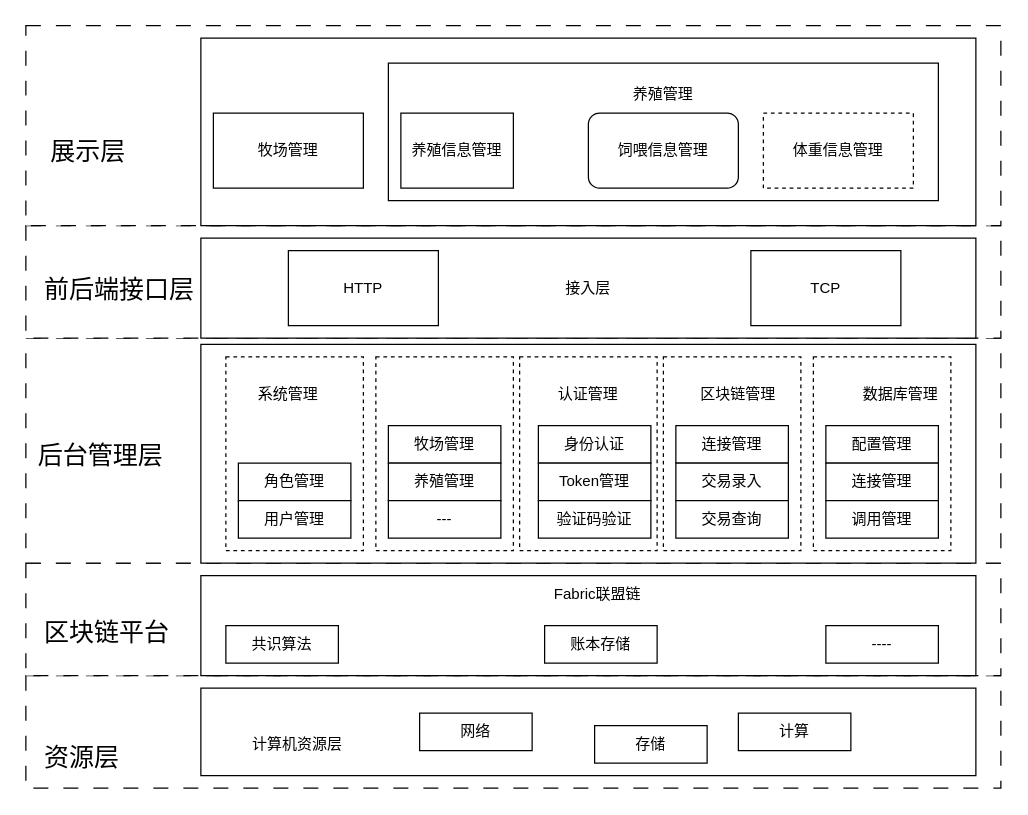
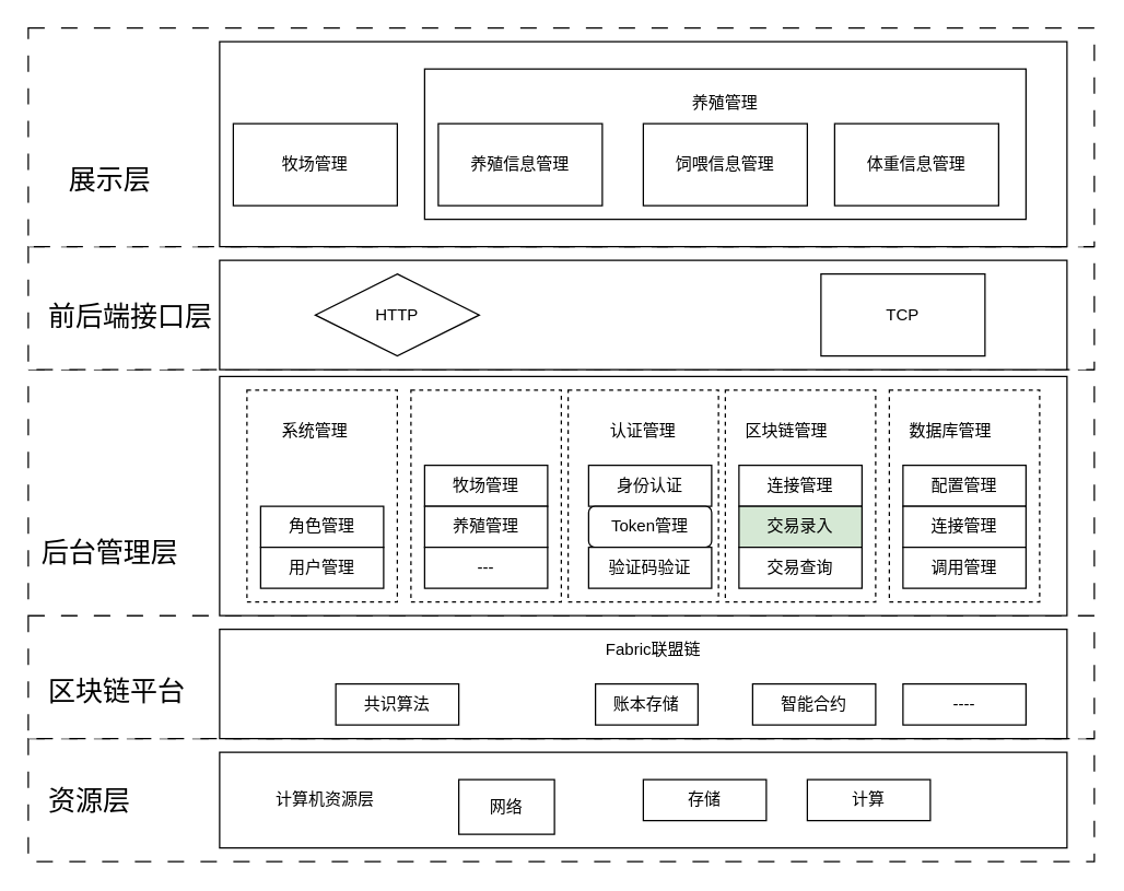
- <mxCell id="58" value="&lt;p style=&quot;line-height: 190%; font-size: 20px;&quot;&gt;展示层&lt;/p&gt;" style="text;html=1;strokeColor=none;fillColor=none;align=center;verticalAlign=middle;whiteSpace=wrap;rounded=0;" vertex="1" parent="1"><mxGeometry x="35" y="105" width="70" height="30" as="geometry" /></mxCell>
+ <mxCell id="58" value="&lt;p style=&quot;line-height: 190%; font-size: 20px;&quot;&gt;展示层&lt;/p&gt;" style="text;html=1;strokeColor=none;fillColor=none;align=center;verticalAlign=middle;whiteSpace=wrap;rounded=0;" vertex="1" parent="1"><mxGeometry x="45" y="115" width="70" height="30" as="geometry" /></mxCell>
- <mxCell id="18" value="养殖信息管理" style="rounded=0;whiteSpace=wrap;html=1;" vertex="1" parent="1"><mxGeometry x="320" y="90" width="90" height="60" as="geometry" /></mxCell>
+ <mxCell id="18" value="养殖信息管理" style="rounded=0;whiteSpace=wrap;html=1;" vertex="1" parent="1"><mxGeometry x="320" y="90" width="120" height="60" as="geometry" /></mxCell>
- <mxCell id="19" value="饲喂信息管理" style="whiteSpace=wrap;html=1;rounded=1;" vertex="1" parent="1"><mxGeometry x="470" y="90" width="120" height="60" as="geometry" /></mxCell>
+ <mxCell id="19" value="饲喂信息管理" style="rounded=0;whiteSpace=wrap;html=1;" vertex="1" parent="1"><mxGeometry x="470" y="90" width="120" height="60" as="geometry" /></mxCell>
- <mxCell id="20" value="体重信息管理" style="rounded=0;whiteSpace=wrap;html=1;dashed=1;" vertex="1" parent="1"><mxGeometry x="610" y="90" width="120" height="60" as="geometry" /></mxCell>
+ <mxCell id="20" value="体重信息管理" style="rounded=0;whiteSpace=wrap;html=1;" vertex="1" parent="1"><mxGeometry x="610" y="90" width="120" height="60" as="geometry" /></mxCell>
- <mxCell id="23" value="HTTP" style="rounded=0;whiteSpace=wrap;html=1;" vertex="1" parent="1"><mxGeometry x="230" y="200" width="120" height="60" as="geometry" /></mxCell>
+ <mxCell id="23" value="HTTP" style="rhombus;whiteSpace=wrap;html=1;" vertex="1" parent="1"><mxGeometry x="230" y="200" width="120" height="60" as="geometry" /></mxCell>
- <mxCell id="25" value="接入层" style="text;html=1;strokeColor=none;fillColor=none;align=center;verticalAlign=middle;whiteSpace=wrap;rounded=0;" vertex="1" parent="1"><mxGeometry x="440" y="215" width="60" height="30" as="geometry" /></mxCell>
- <mxCell id="28" value="区块链管理" style="text;html=1;strokeColor=none;fillColor=none;align=center;verticalAlign=middle;whiteSpace=wrap;rounded=0;" vertex="1" parent="1"><mxGeometry x="555" y="300" width="70" height="30" as="geometry" /></mxCell>
+ <mxCell id="28" value="区块链管理" style="text;html=1;strokeColor=none;fillColor=none;align=center;verticalAlign=middle;whiteSpace=wrap;rounded=0;" vertex="1" parent="1"><mxGeometry x="540" y="300" width="70" height="30" as="geometry" /></mxCell>
- <mxCell id="29" value="数据库管理" style="text;html=1;strokeColor=none;fillColor=none;align=center;verticalAlign=middle;whiteSpace=wrap;rounded=0;" vertex="1" parent="1"><mxGeometry x="685" y="300" width="70" height="30" as="geometry" /></mxCell>
+ <mxCell id="29" value="数据库管理" style="text;html=1;strokeColor=none;fillColor=none;align=center;verticalAlign=middle;whiteSpace=wrap;rounded=0;" vertex="1" parent="1"><mxGeometry x="660" y="300" width="70" height="30" as="geometry" /></mxCell>
- <mxCell id="60" value="&lt;p style=&quot;line-height: 190%; font-size: 20px;&quot;&gt;后台管理层&lt;/p&gt;" style="text;html=1;strokeColor=none;fillColor=none;align=center;verticalAlign=middle;whiteSpace=wrap;rounded=0;" vertex="1" parent="1"><mxGeometry x="25" y="347.5" width="110" height="30" as="geometry" /></mxCell>
+ <mxCell id="60" value="&lt;p style=&quot;line-height: 190%; font-size: 20px;&quot;&gt;后台管理层&lt;/p&gt;" style="text;html=1;strokeColor=none;fillColor=none;align=center;verticalAlign=middle;whiteSpace=wrap;rounded=0;" vertex="1" parent="1"><mxGeometry x="25" y="387.5" width="110" height="30" as="geometry" /></mxCell>
- <mxCell id="39" value="Token管理" style="rounded=0;whiteSpace=wrap;html=1;" vertex="1" parent="37"><mxGeometry y="30" width="90" height="30" as="geometry" /></mxCell>
+ <mxCell id="39" value="Token管理" style="whiteSpace=wrap;html=1;rounded=1;" vertex="1" parent="37"><mxGeometry y="30" width="90" height="30" as="geometry" /></mxCell>
- <mxCell id="43" value="交易录入" style="rounded=0;whiteSpace=wrap;html=1;" vertex="1" parent="41"><mxGeometry y="30" width="90" height="30" as="geometry" /></mxCell>
+ <mxCell id="43" value="交易录入" style="rounded=0;whiteSpace=wrap;html=1;fillColor=#d5e8d4;" vertex="1" parent="41"><mxGeometry y="30" width="90" height="30" as="geometry" /></mxCell>
- <mxCell id="49" value="共识算法" style="rounded=0;whiteSpace=wrap;html=1;" vertex="1" parent="1"><mxGeometry x="180" y="500" width="90" height="30" as="geometry" /></mxCell>
+ <mxCell id="49" value="共识算法" style="rounded=0;whiteSpace=wrap;html=1;" vertex="1" parent="1"><mxGeometry x="245" y="500" width="90" height="30" as="geometry" /></mxCell>
- <mxCell id="50" value="账本存储" style="rounded=0;whiteSpace=wrap;html=1;" vertex="1" parent="1"><mxGeometry x="435" y="500" width="90" height="30" as="geometry" /></mxCell>
+ <mxCell id="50" value="账本存储" style="rounded=0;whiteSpace=wrap;html=1;" vertex="1" parent="1"><mxGeometry x="435" y="500" width="75" height="30" as="geometry" /></mxCell>
+ <mxCell id="51" value="智能合约" style="rounded=0;whiteSpace=wrap;html=1;" vertex="1" parent="1"><mxGeometry x="550" y="500" width="90" height="30" as="geometry" /></mxCell>
- <mxCell id="54" value="网络" style="rounded=0;whiteSpace=wrap;html=1;" vertex="1" parent="1"><mxGeometry x="335" y="570" width="90" height="30" as="geometry" /></mxCell>
+ <mxCell id="54" value="网络" style="rounded=0;whiteSpace=wrap;html=1;" vertex="1" parent="1"><mxGeometry x="335" y="570" width="70" height="40" as="geometry" /></mxCell>
- <mxCell id="57" value="计算机资源层" style="text;html=1;strokeColor=none;fillColor=none;align=center;verticalAlign=middle;whiteSpace=wrap;rounded=0;" vertex="1" parent="1"><mxGeometry x="195" y="580" width="85" height="30" as="geometry" /></mxCell>
+ <mxCell id="57" value="计算机资源层" style="text;html=1;strokeColor=none;fillColor=none;align=center;verticalAlign=middle;whiteSpace=wrap;rounded=0;" vertex="1" parent="1"><mxGeometry x="195" y="570" width="85" height="30" as="geometry" /></mxCell>
- <mxCell id="55" value="存储" style="rounded=0;whiteSpace=wrap;html=1;" vertex="1" parent="1"><mxGeometry x="475" y="580" width="90" height="30" as="geometry" /></mxCell>
+ <mxCell id="55" value="存储" style="rounded=0;whiteSpace=wrap;html=1;" vertex="1" parent="1"><mxGeometry x="470" y="570" width="90" height="30" as="geometry" /></mxCell>
- <mxCell id="62" value="&lt;p style=&quot;line-height: 190%; font-size: 20px;&quot;&gt;资源层&lt;/p&gt;" style="text;html=1;strokeColor=none;fillColor=none;align=center;verticalAlign=middle;whiteSpace=wrap;rounded=0;" vertex="1" parent="1"><mxGeometry x="30" y="590" width="70" height="30" as="geometry" /></mxCell>
+ <mxCell id="62" value="&lt;p style=&quot;line-height: 190%; font-size: 20px;&quot;&gt;资源层&lt;/p&gt;" style="text;html=1;strokeColor=none;fillColor=none;align=center;verticalAlign=middle;whiteSpace=wrap;rounded=0;" vertex="1" parent="1"><mxGeometry x="30" y="570" width="70" height="30" as="geometry" /></mxCell>
